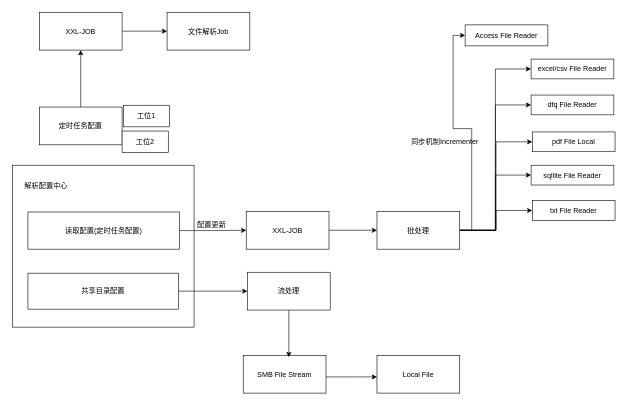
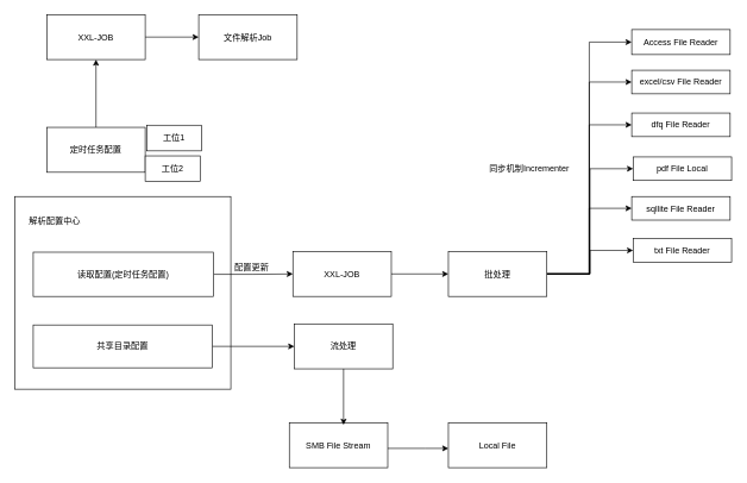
- <mxCell id="29" value="Access File Reader" style="rounded=0;whiteSpace=wrap;html=1;" vertex="1" parent="1"><mxGeometry x="775" y="41" width="138" height="35" as="geometry" /></mxCell>
+ <mxCell id="29" value="Access File Reader" style="rounded=0;whiteSpace=wrap;html=1;" vertex="1" parent="1"><mxGeometry x="885" y="41" width="138" height="35" as="geometry" /></mxCell>
